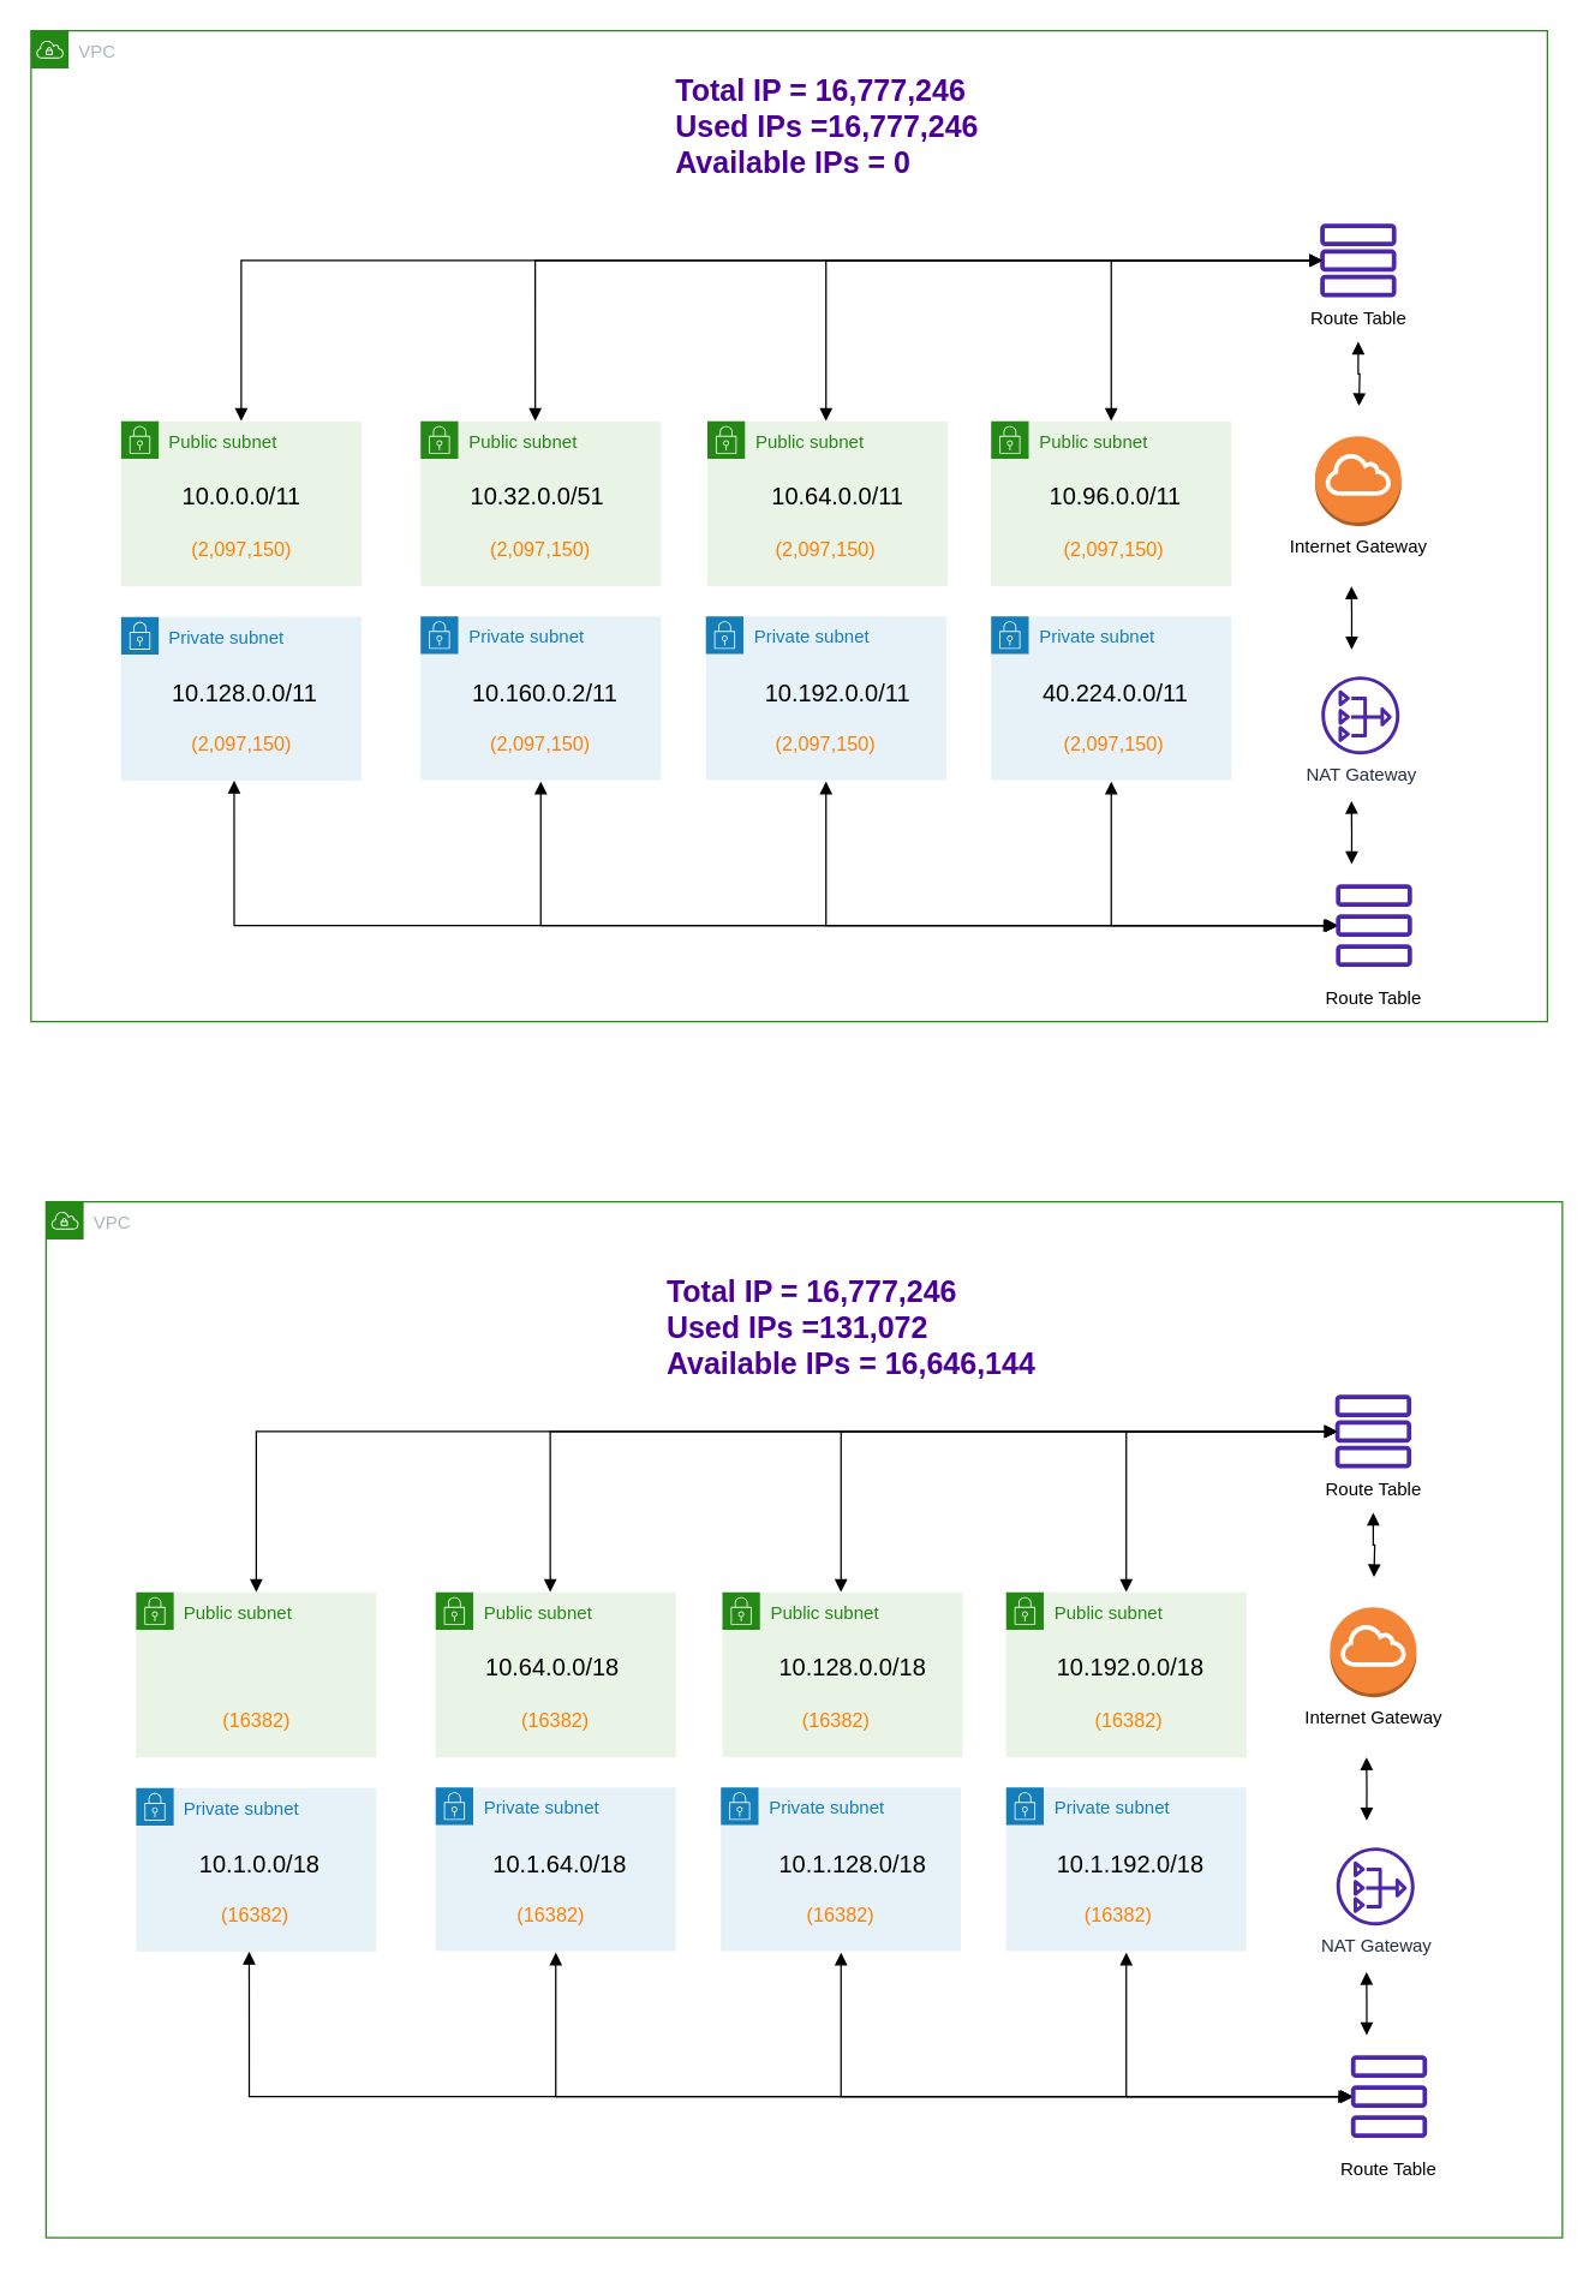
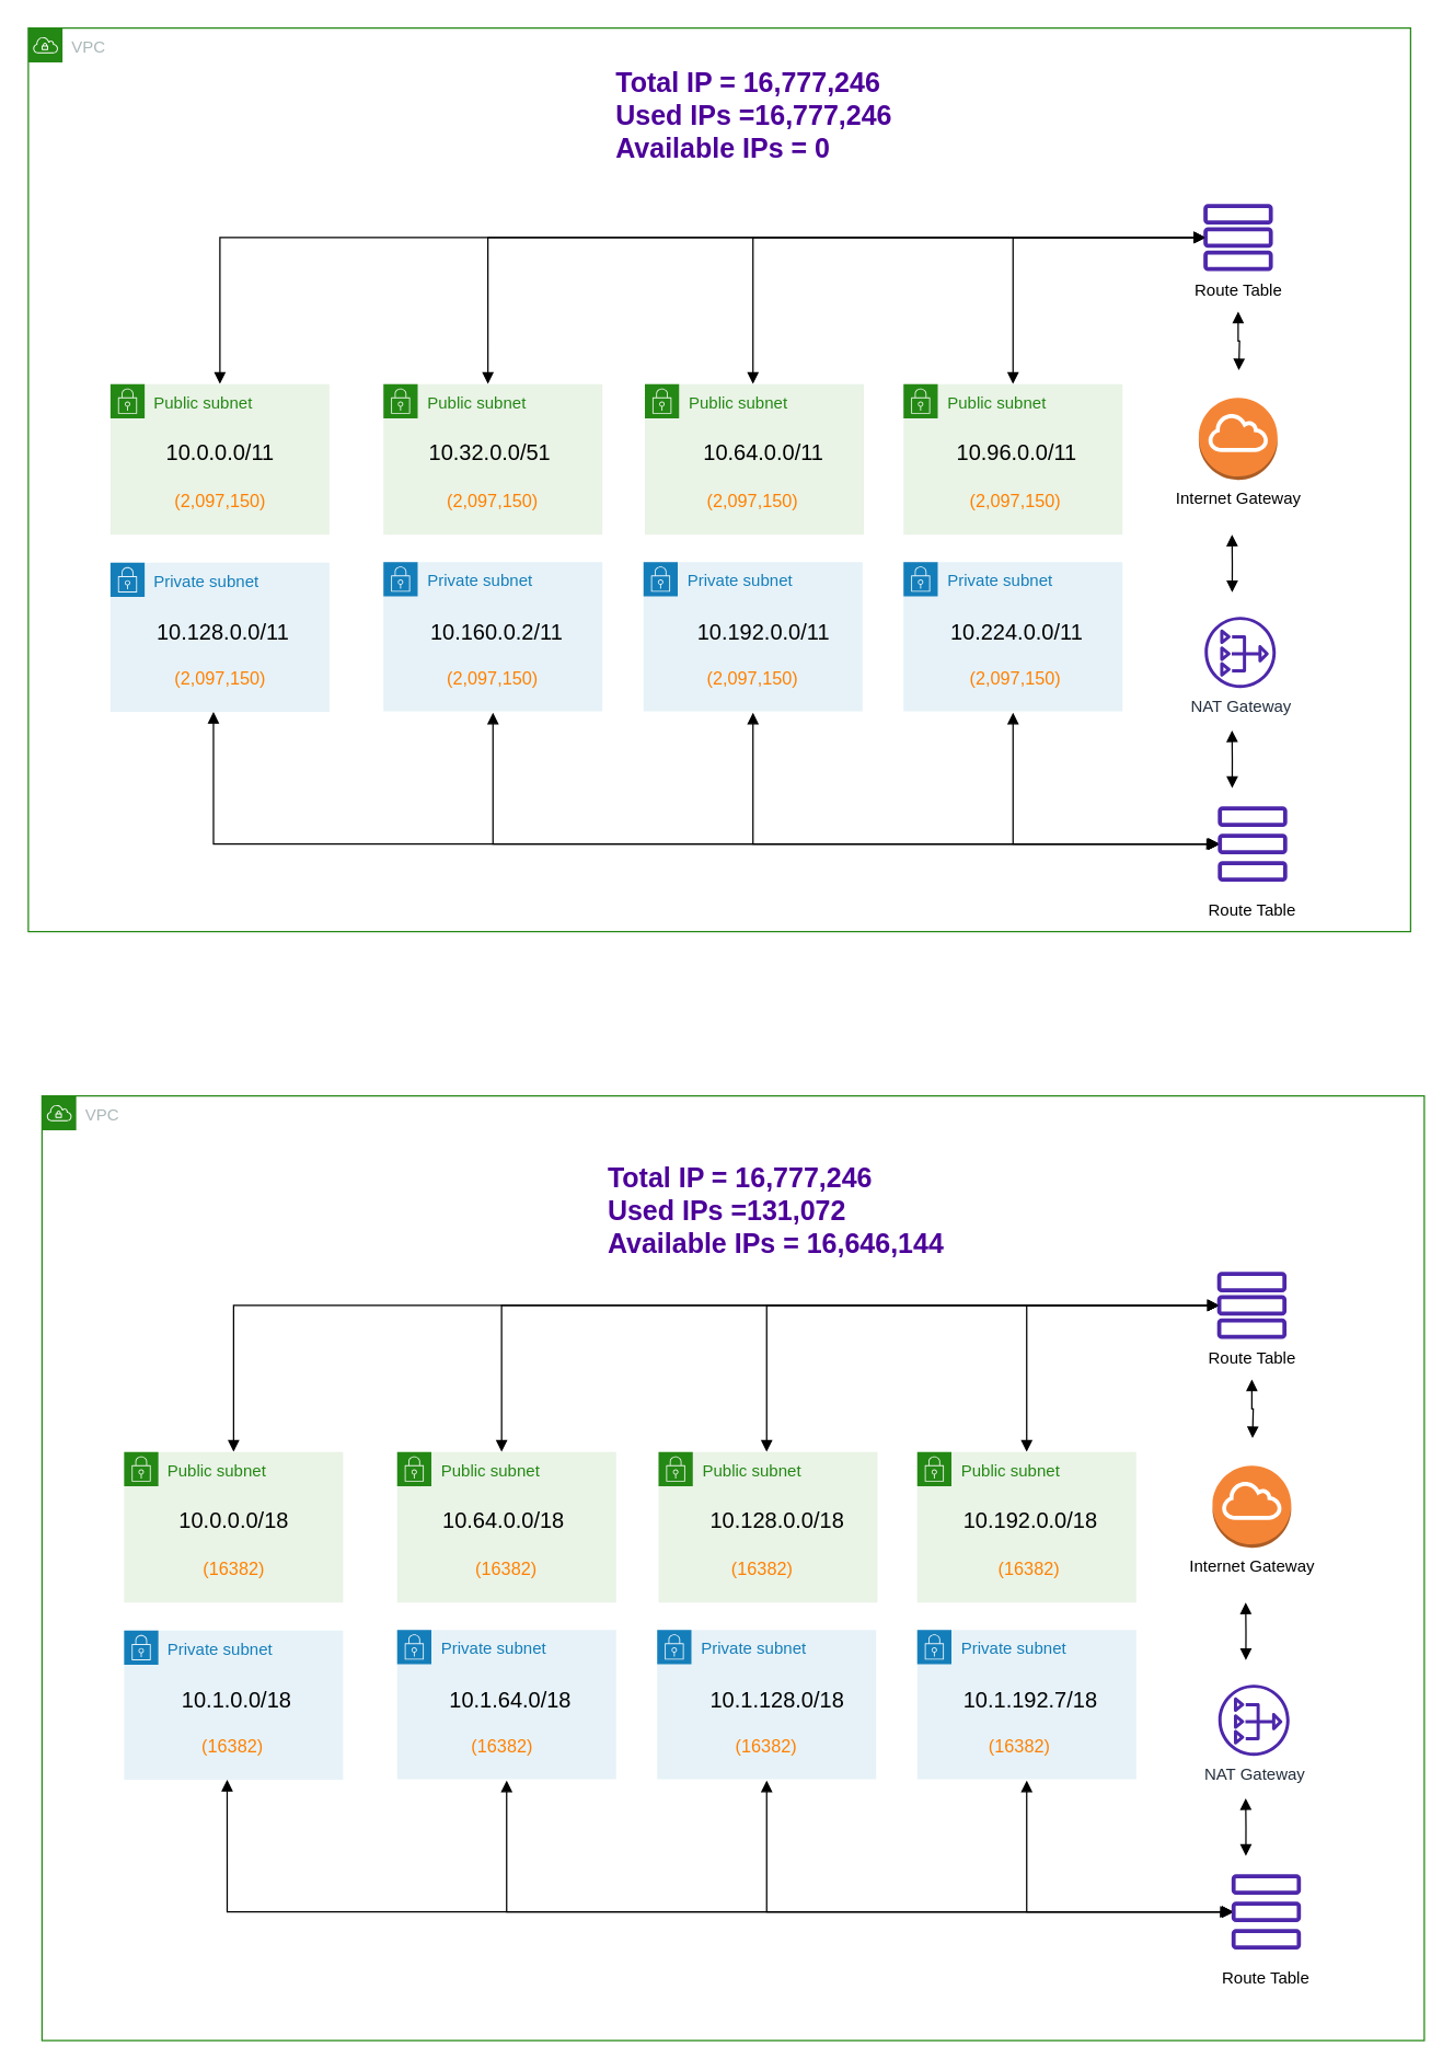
- <mxCell id="16" value="40.224.0.0/11" style="text;html=1;align=center;verticalAlign=middle;resizable=0;points=[];autosize=1;strokeColor=none;fillColor=none;fontSize=16;container=0;" vertex="1" parent="1"><mxGeometry x="681.5" y="446" width="120" height="30" as="geometry" /></mxCell>
+ <mxCell id="16" value="10.224.0.0/11" style="text;html=1;align=center;verticalAlign=middle;resizable=0;points=[];autosize=1;strokeColor=none;fillColor=none;fontSize=16;container=0;" vertex="1" parent="1"><mxGeometry x="681.5" y="446" width="120" height="30" as="geometry" /></mxCell>
+ <mxCell id="85" value="10.0.0.0/18" style="text;html=1;align=center;verticalAlign=middle;resizable=0;points=[];autosize=1;strokeColor=none;fillColor=none;fontSize=16;container=0;" vertex="1" parent="1"><mxGeometry x="120" y="1095" width="100" height="30" as="geometry" /></mxCell>
- <mxCell id="64" value="10.1.192.0/18" style="text;html=1;align=center;verticalAlign=middle;resizable=0;points=[];autosize=1;strokeColor=none;fillColor=none;fontSize=16;container=0;" vertex="1" parent="1"><mxGeometry x="691.5" y="1226" width="120" height="30" as="geometry" /></mxCell>
+ <mxCell id="64" value="10.1.192.7/18" style="text;html=1;align=center;verticalAlign=middle;resizable=0;points=[];autosize=1;strokeColor=none;fillColor=none;fontSize=16;container=0;" vertex="1" parent="1"><mxGeometry x="691.5" y="1226" width="120" height="30" as="geometry" /></mxCell>
